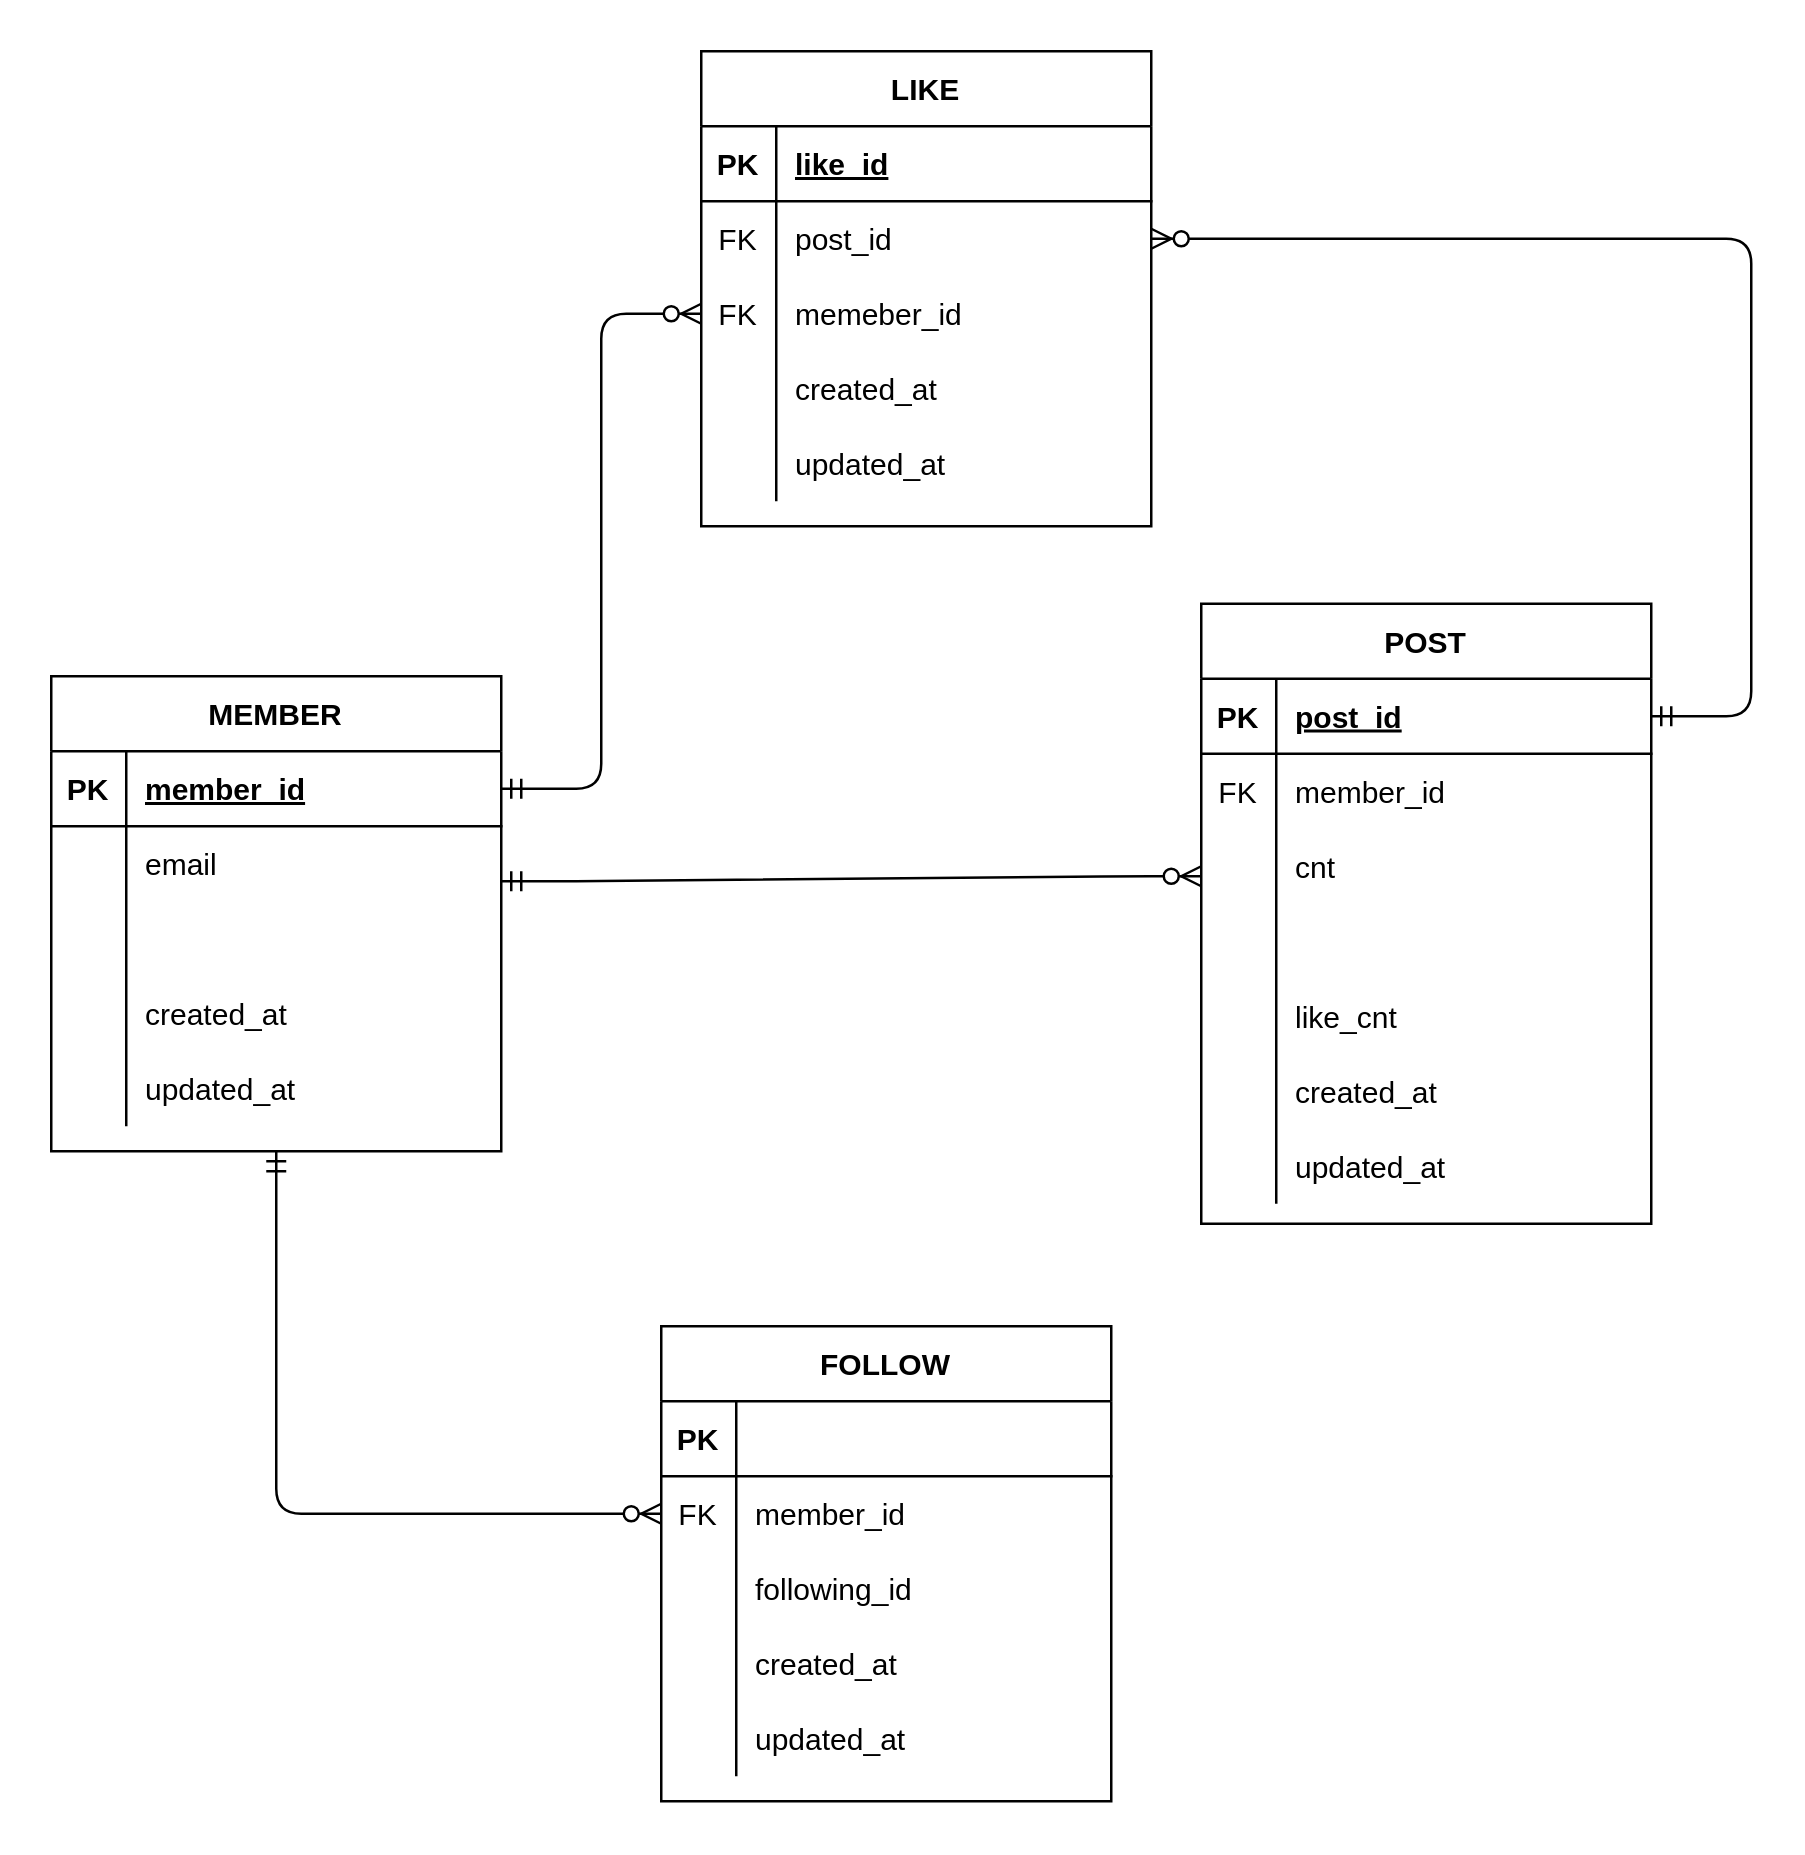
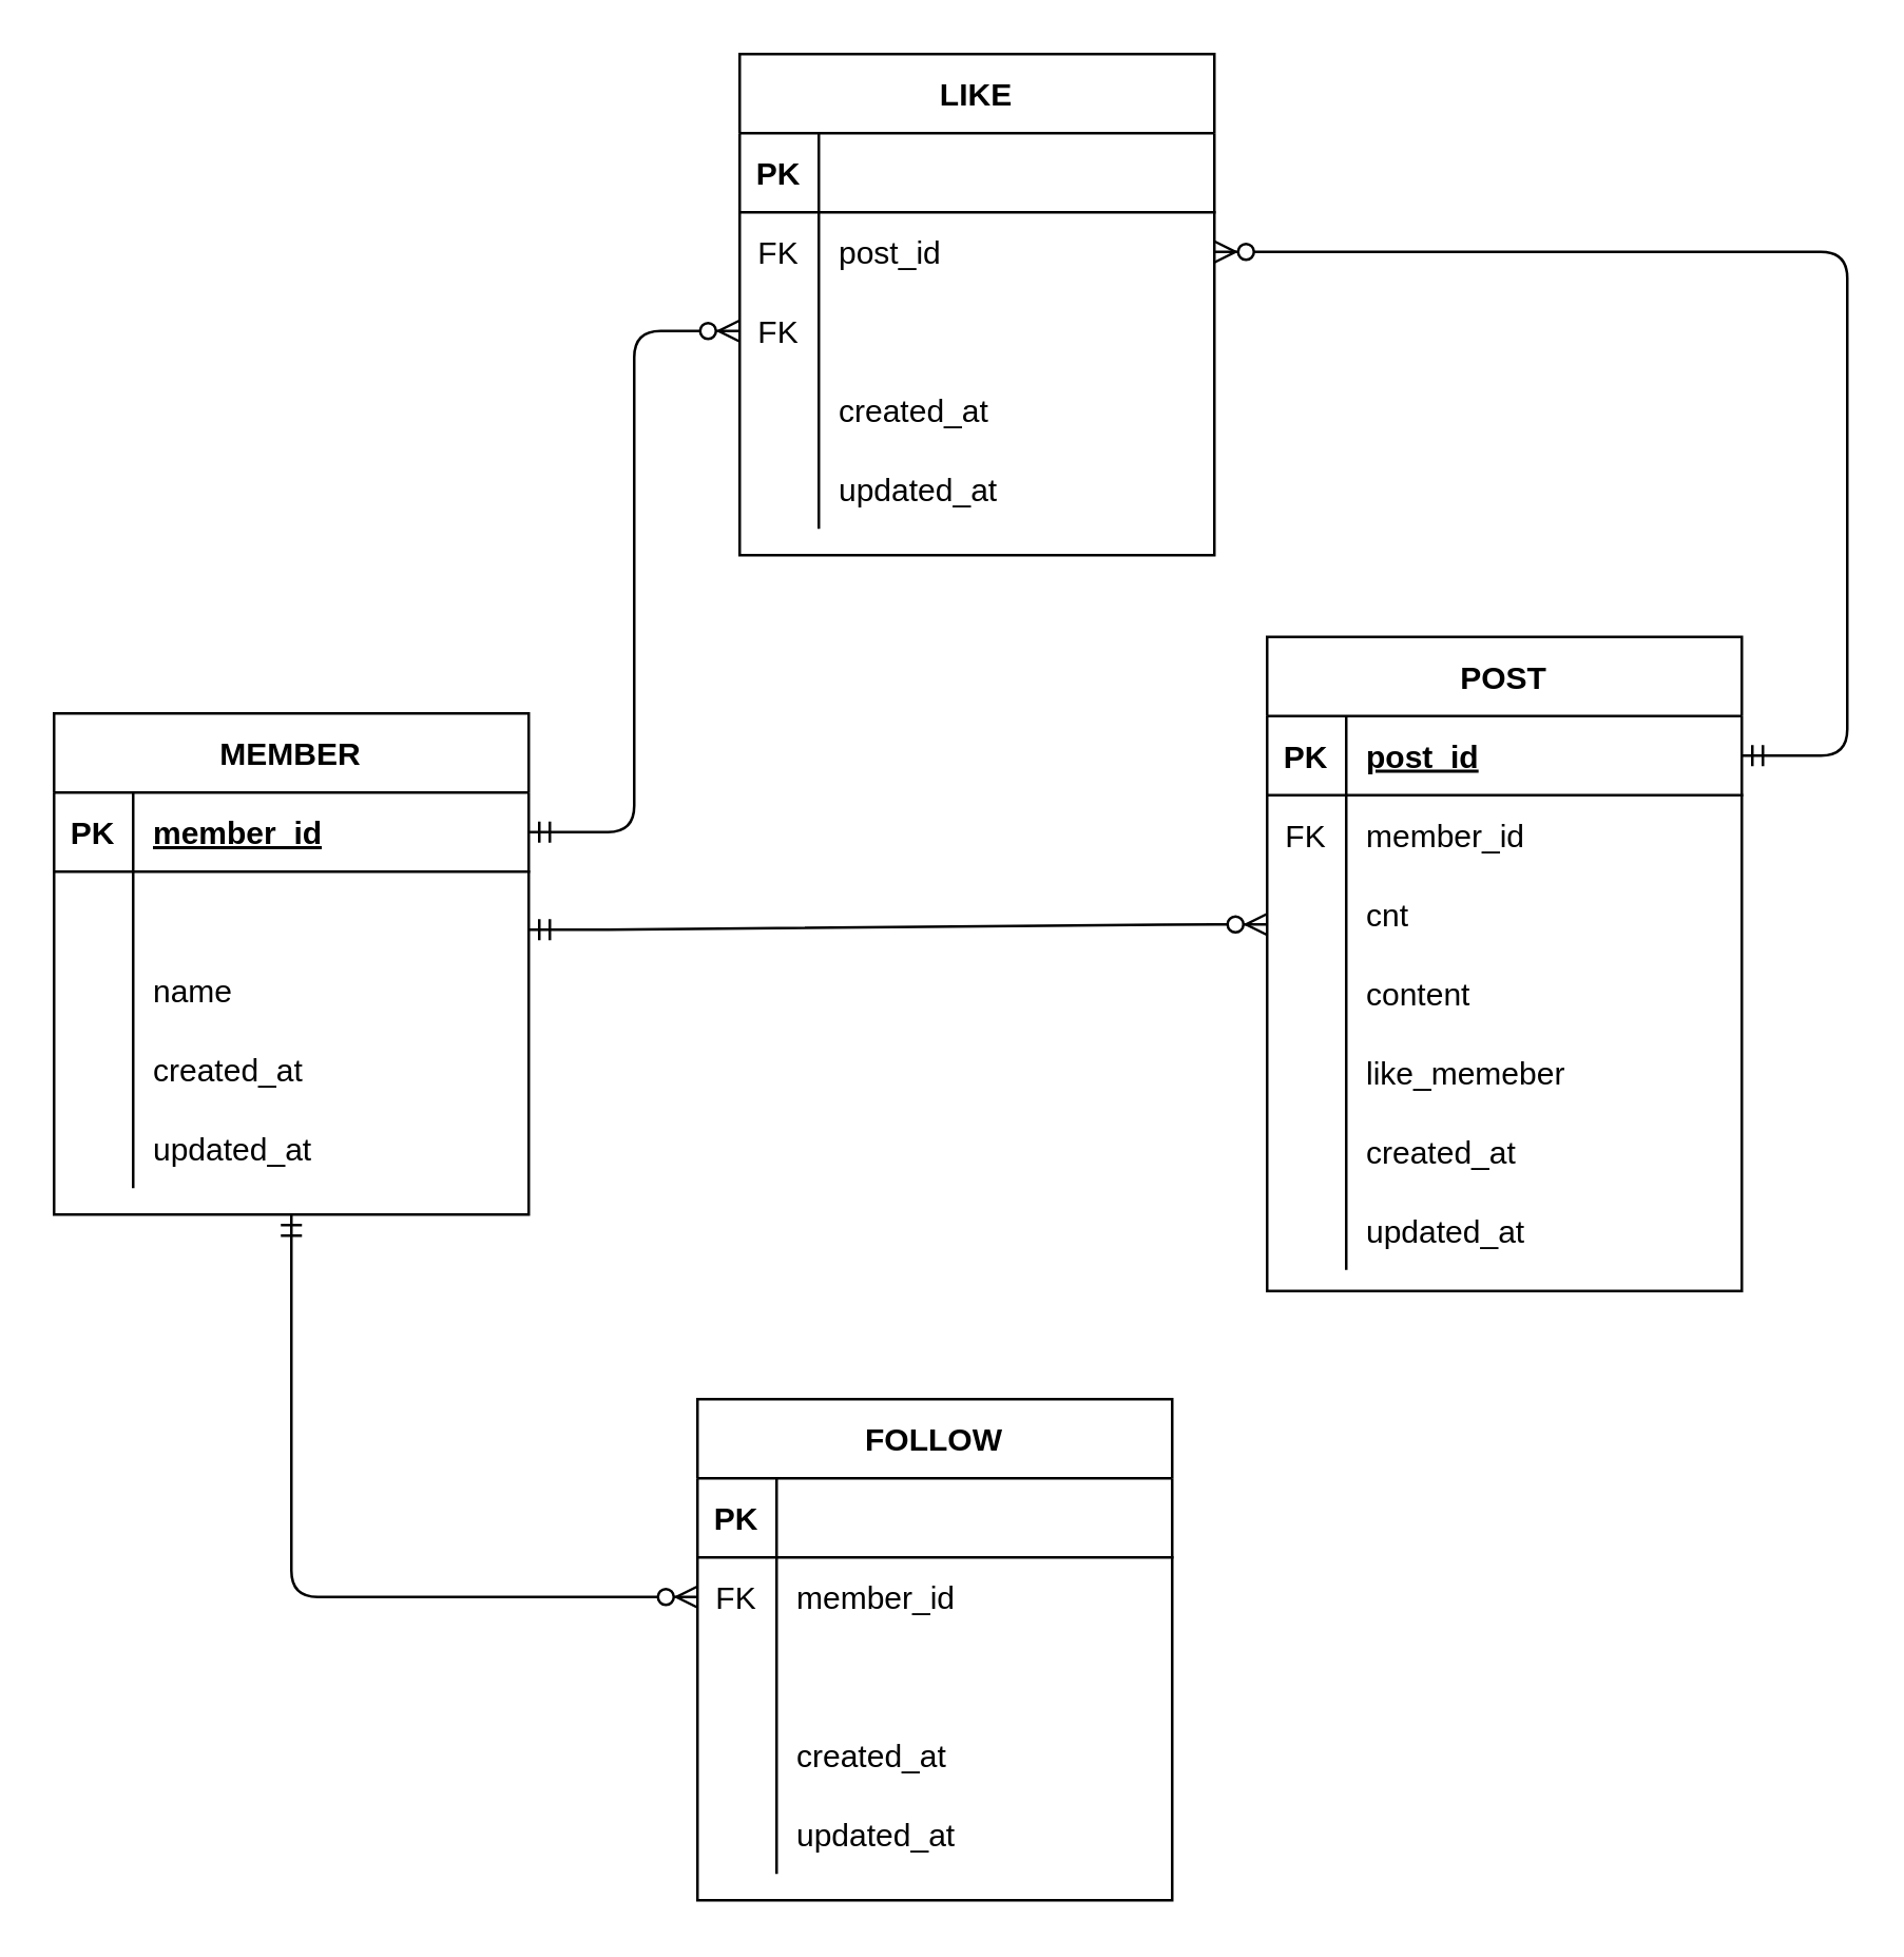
- <mxCell id="43" value="like_id" style="shape=partialRectangle;connectable=0;fillColor=none;top=0;left=0;bottom=0;right=0;align=left;spacingLeft=6;fontStyle=5;overflow=hidden;" parent="41" vertex="1"><mxGeometry x="30" width="150" height="30" as="geometry" /></mxCell>
- <mxCell id="49" value="memeber_id" style="shape=partialRectangle;connectable=0;fillColor=none;top=0;left=0;bottom=0;right=0;align=left;spacingLeft=6;overflow=hidden;" parent="47" vertex="1"><mxGeometry x="30" width="150" height="30" as="geometry" /></mxCell>
- <mxCell id="8" value="email" style="shape=partialRectangle;connectable=0;fillColor=none;top=0;left=0;bottom=0;right=0;align=left;spacingLeft=6;overflow=hidden;" parent="6" vertex="1"><mxGeometry x="30" width="150" height="30" as="geometry" /></mxCell>
+ <mxCell id="11" value="name" style="shape=partialRectangle;connectable=0;fillColor=none;top=0;left=0;bottom=0;right=0;align=left;spacingLeft=6;overflow=hidden;" parent="9" vertex="1"><mxGeometry x="30" width="150" height="30" as="geometry" /></mxCell>
+ <mxCell id="30" value="content" style="shape=partialRectangle;connectable=0;fillColor=none;top=0;left=0;bottom=0;right=0;align=left;spacingLeft=6;overflow=hidden;" parent="28" vertex="1"><mxGeometry x="30" width="150" height="30" as="geometry" /></mxCell>
- <mxCell id="33" value="like_cnt" style="shape=partialRectangle;connectable=0;fillColor=none;top=0;left=0;bottom=0;right=0;align=left;spacingLeft=6;overflow=hidden;" vertex="1" parent="31"><mxGeometry x="30" width="150" height="30" as="geometry" /></mxCell>
+ <mxCell id="33" value="like_memeber" style="shape=partialRectangle;connectable=0;fillColor=none;top=0;left=0;bottom=0;right=0;align=left;spacingLeft=6;overflow=hidden;" vertex="1" parent="31"><mxGeometry x="30" width="150" height="30" as="geometry" /></mxCell>
- <mxCell id="64" value="following_id" style="shape=partialRectangle;connectable=0;fillColor=none;top=0;left=0;bottom=0;right=0;align=left;spacingLeft=6;overflow=hidden;" parent="62" vertex="1"><mxGeometry x="30" width="150" height="30" as="geometry" /></mxCell>
